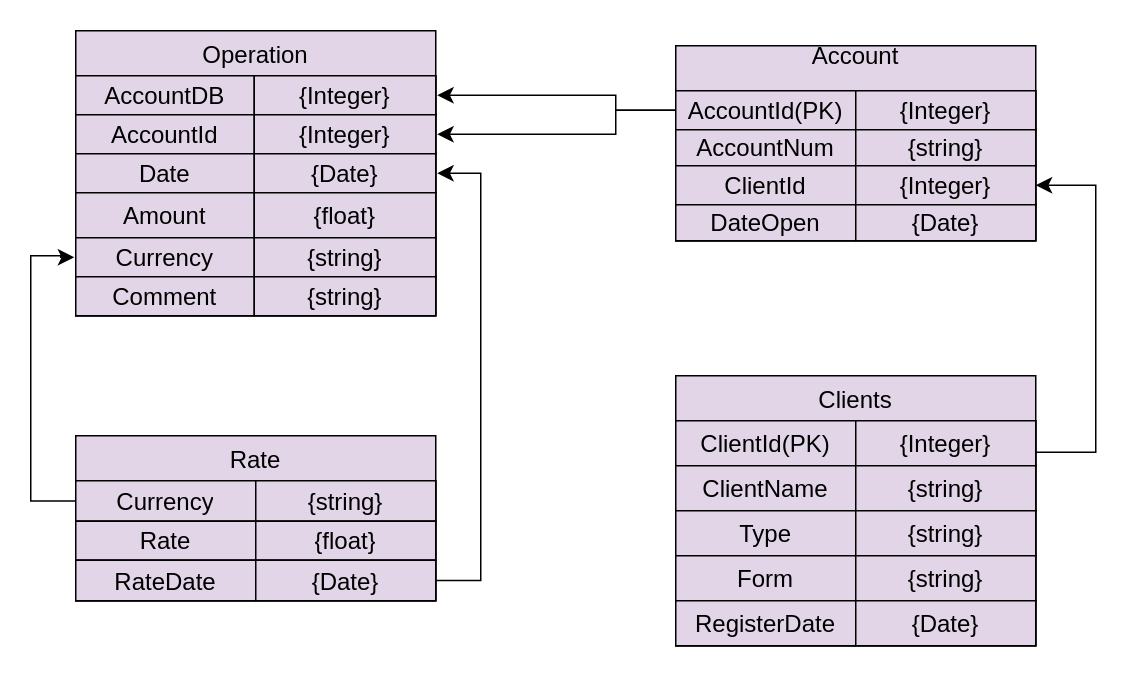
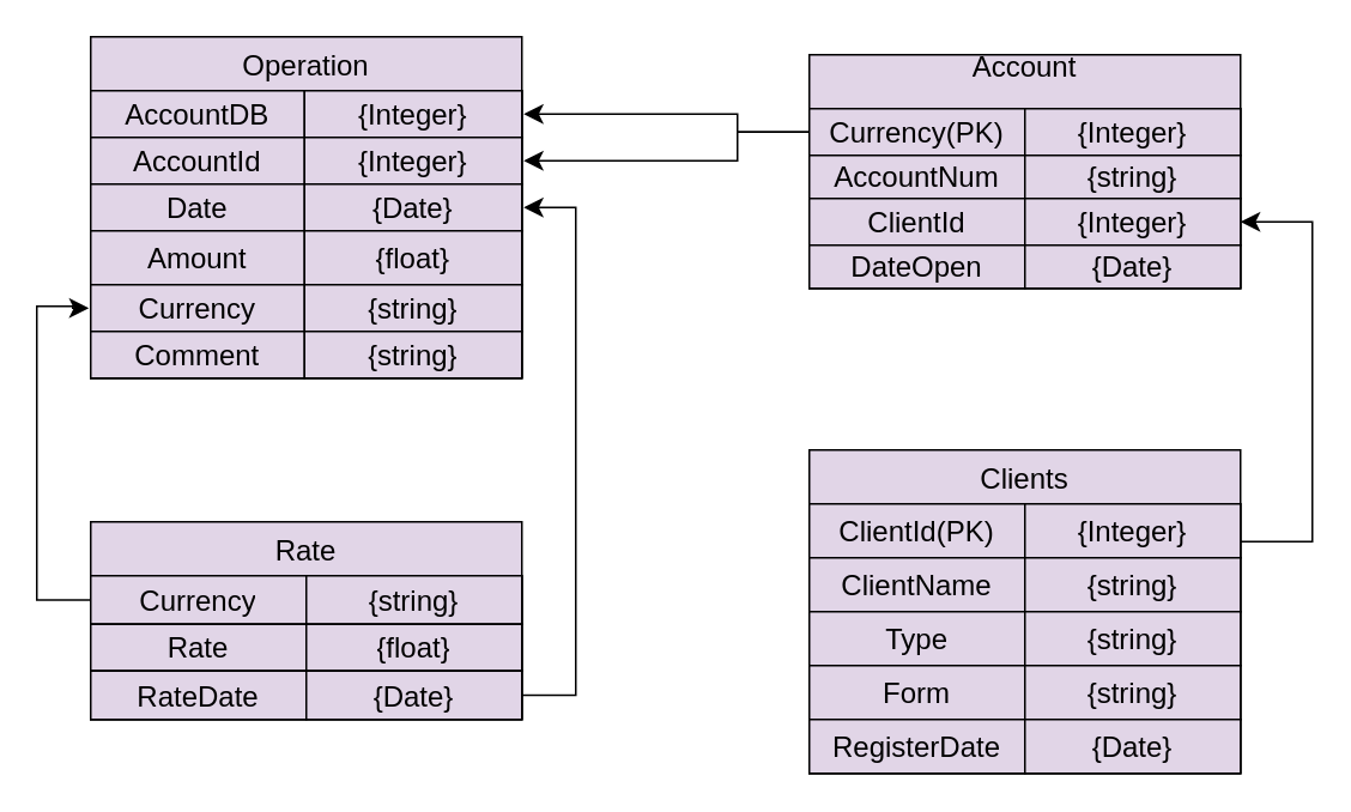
- <mxCell id="33" value="AccountId(PK)" style="shape=partialRectangle;html=1;whiteSpace=wrap;connectable=0;strokeColor=#000000;overflow=hidden;fillColor=#e1d5e7;top=1;left=1;bottom=1;right=1;pointerEvents=1;fontSize=16;shadow=0;fillStyle=auto;strokeWidth=1;" vertex="1" parent="32"><mxGeometry width="120" height="26" as="geometry"><mxRectangle width="120" height="26" as="alternateBounds" /></mxGeometry></mxCell>
+ <mxCell id="33" value="Currency(PK)" style="shape=partialRectangle;html=1;whiteSpace=wrap;connectable=0;strokeColor=#000000;overflow=hidden;fillColor=#e1d5e7;top=1;left=1;bottom=1;right=1;pointerEvents=1;fontSize=16;shadow=0;fillStyle=auto;strokeWidth=1;" vertex="1" parent="32"><mxGeometry width="120" height="26" as="geometry"><mxRectangle width="120" height="26" as="alternateBounds" /></mxGeometry></mxCell>
